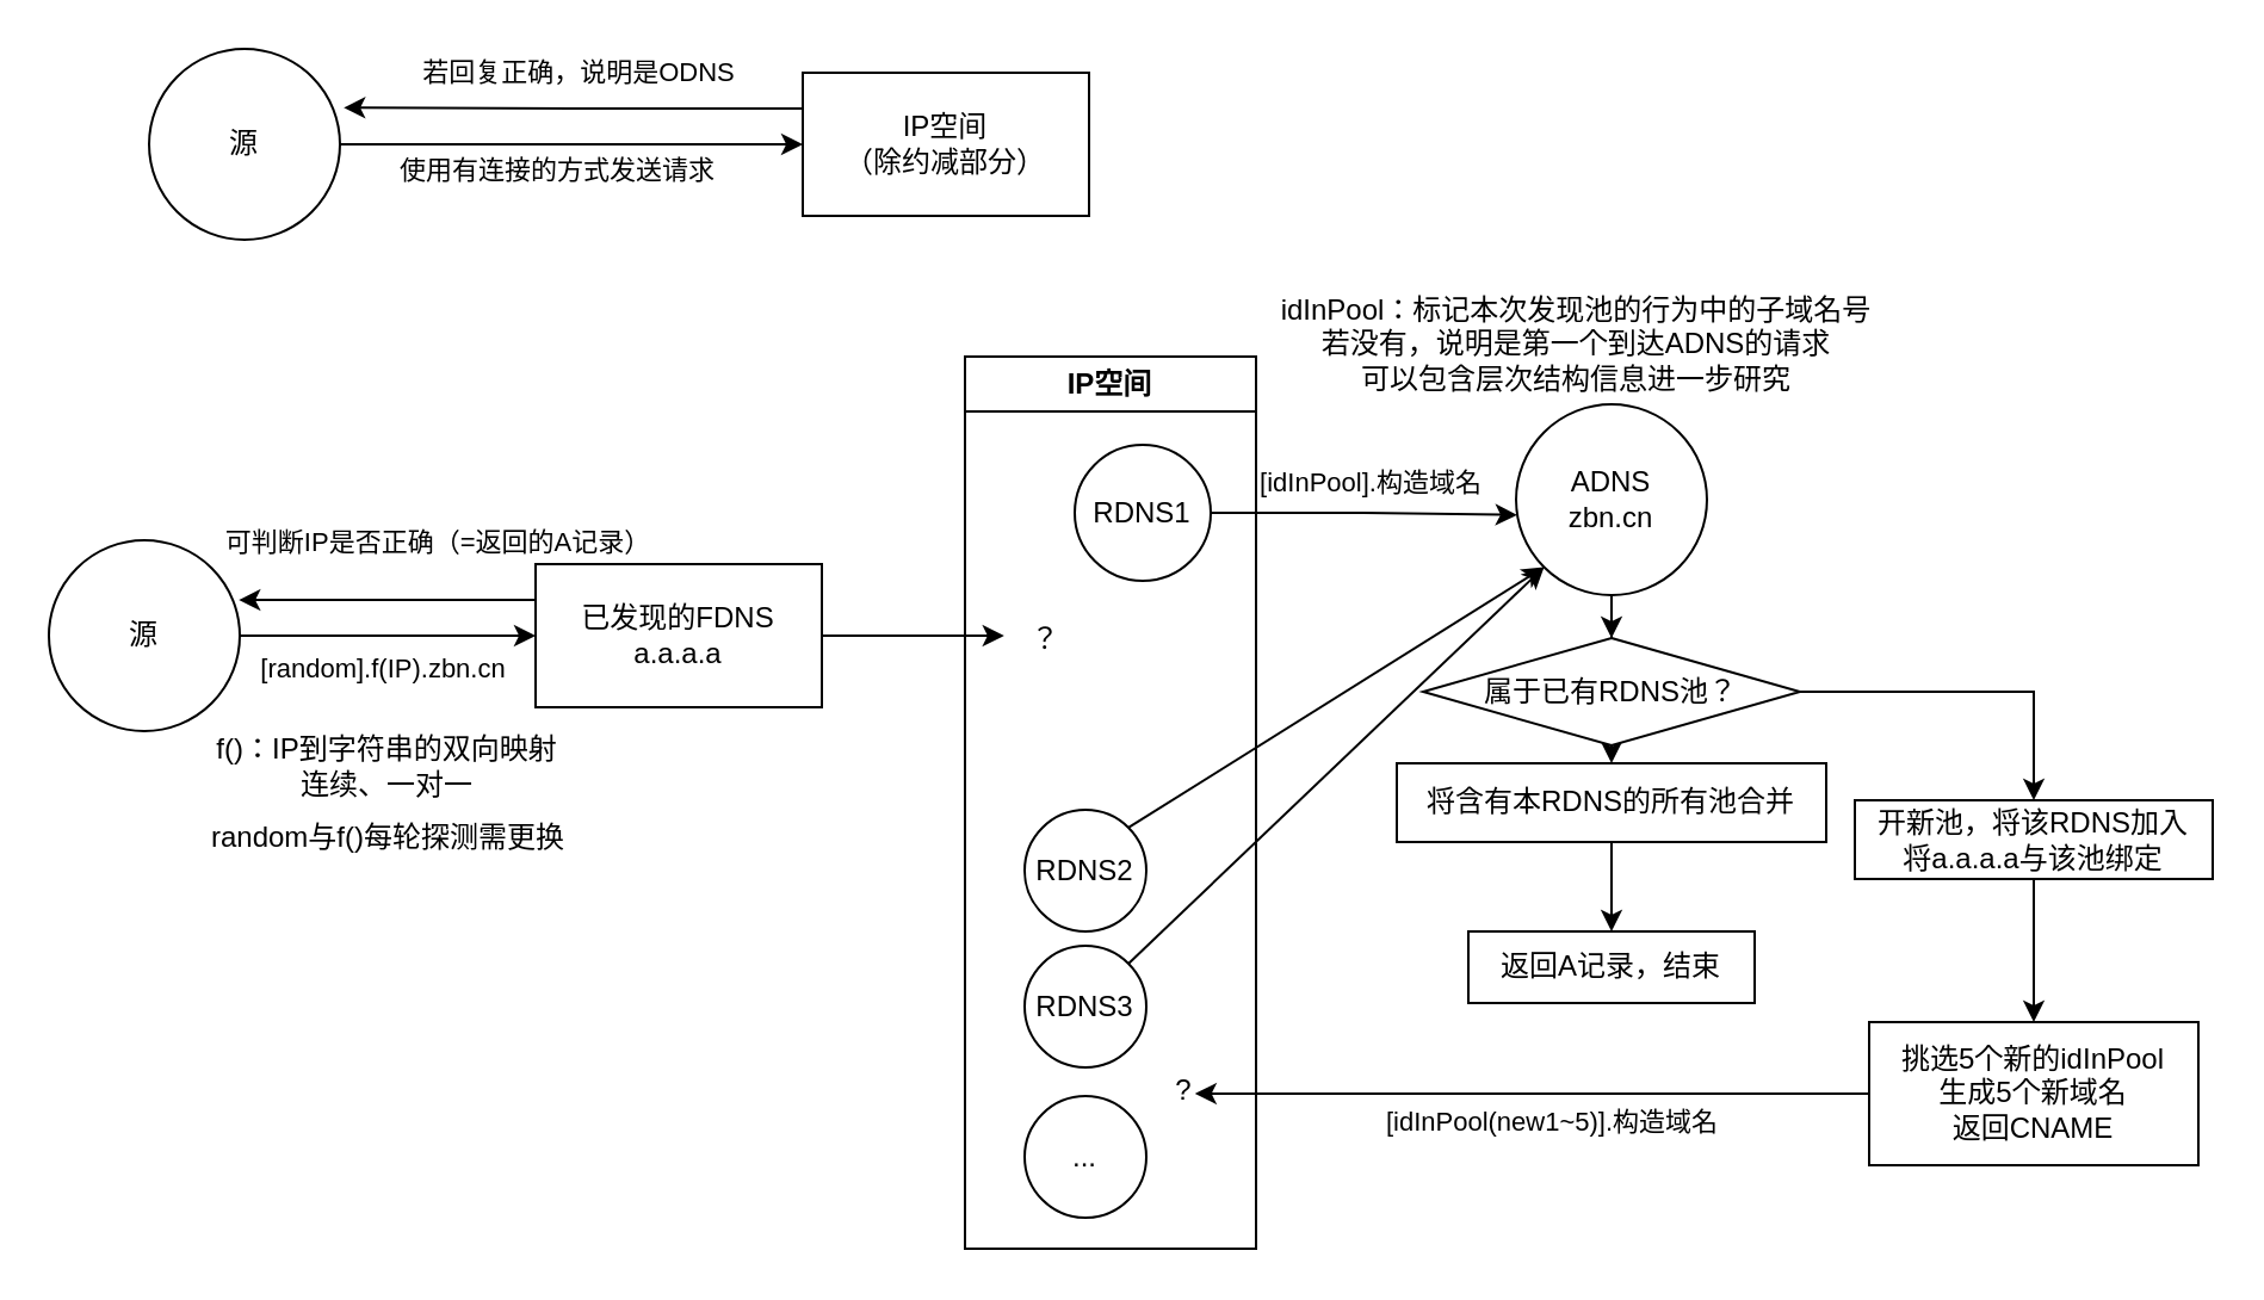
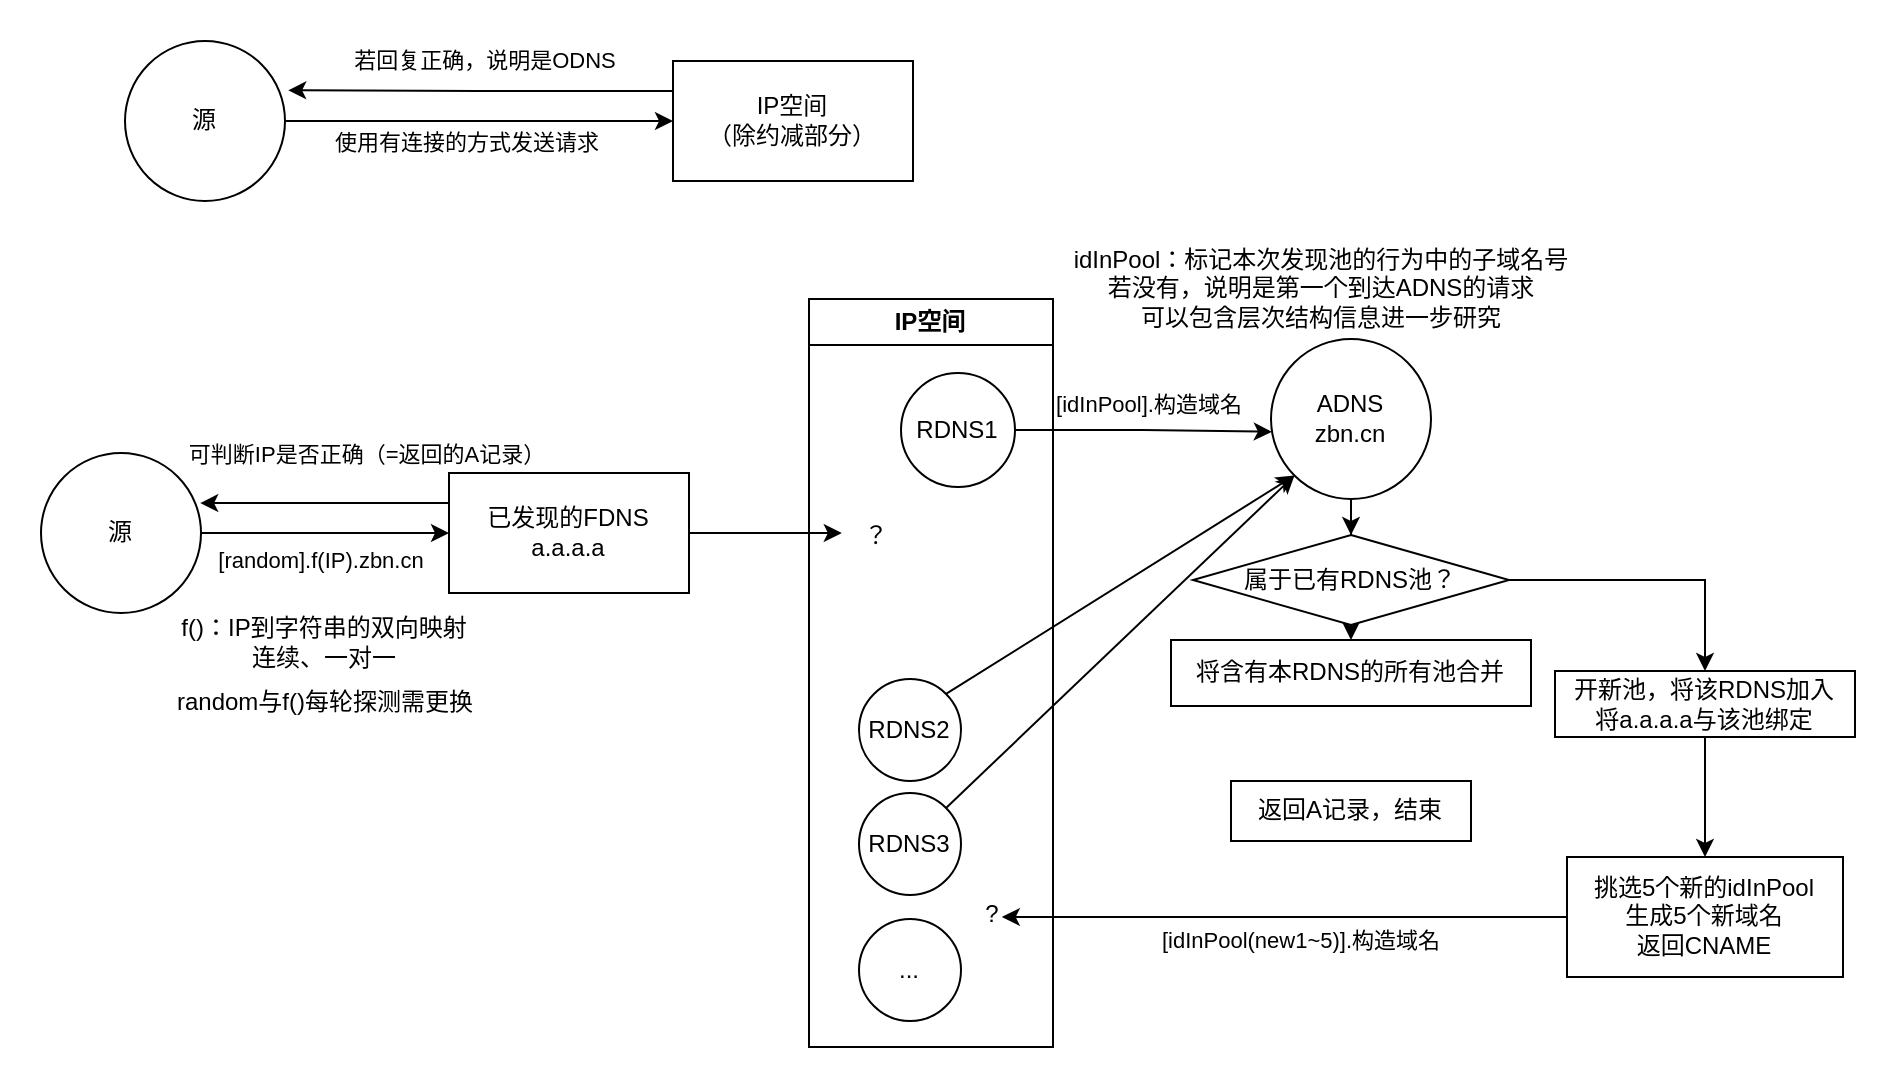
- <mxCell id="32" style="edgeStyle=orthogonalEdgeStyle;rounded=0;orthogonalLoop=1;jettySize=auto;html=1;exitX=0.5;exitY=1;exitDx=0;exitDy=0;entryX=0.5;entryY=0;entryDx=0;entryDy=0;" edge="1" parent="1" source="33" target="37"><mxGeometry relative="1" as="geometry"><mxPoint x="675" y="400.6" as="targetPoint" /></mxGeometry></mxCell>
